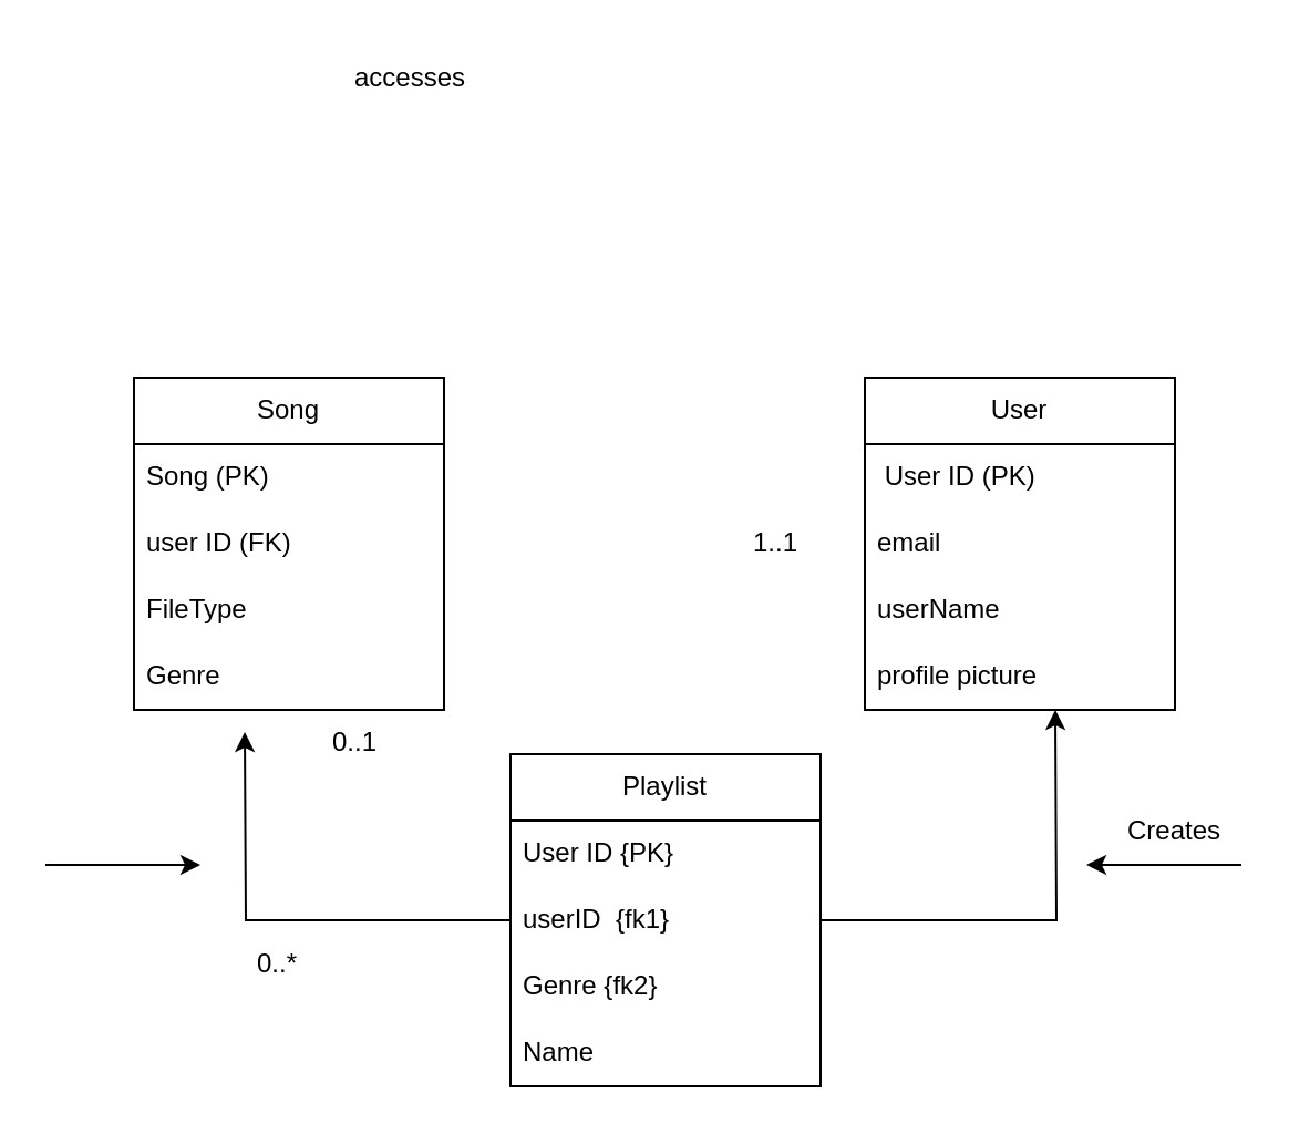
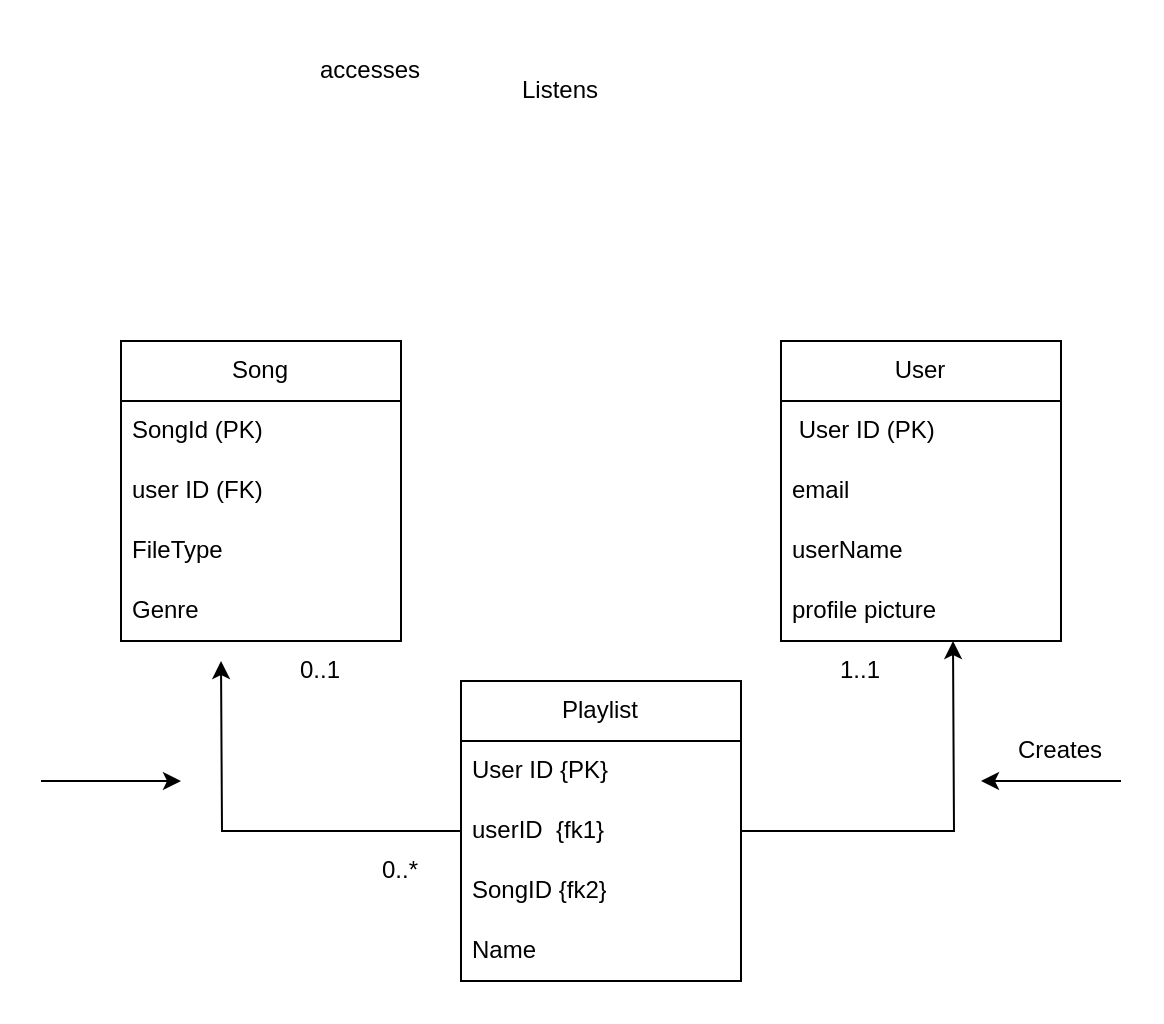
+ <mxCell id="17" value="Listens" style="text;html=1;align=center;verticalAlign=middle;whiteSpace=wrap;rounded=0;" vertex="1" parent="1"><mxGeometry x="250" y="30" width="60" height="30" as="geometry" /></mxCell>
- <mxCell id="8" value="Song (PK)" style="text;strokeColor=none;fillColor=none;align=left;verticalAlign=middle;spacingLeft=4;spacingRight=4;overflow=hidden;points=[[0,0.5],[1,0.5]];portConstraint=eastwest;rotatable=0;whiteSpace=wrap;html=1;" vertex="1" parent="7"><mxGeometry y="30" width="140" height="30" as="geometry" /></mxCell>
+ <mxCell id="8" value="SongId (PK)" style="text;strokeColor=none;fillColor=none;align=left;verticalAlign=middle;spacingLeft=4;spacingRight=4;overflow=hidden;points=[[0,0.5],[1,0.5]];portConstraint=eastwest;rotatable=0;whiteSpace=wrap;html=1;" vertex="1" parent="7"><mxGeometry y="30" width="140" height="30" as="geometry" /></mxCell>
- <mxCell id="25" value="1..1" style="text;html=1;align=center;verticalAlign=middle;whiteSpace=wrap;rounded=0;" vertex="1" parent="1"><mxGeometry x="320" y="230" width="60" height="30" as="geometry" /></mxCell>
+ <mxCell id="25" value="1..1" style="text;html=1;align=center;verticalAlign=middle;whiteSpace=wrap;rounded=0;" vertex="1" parent="1"><mxGeometry x="400" y="320" width="60" height="30" as="geometry" /></mxCell>
- <mxCell id="22" value="0..*" style="text;html=1;align=center;verticalAlign=middle;whiteSpace=wrap;rounded=0;" vertex="1" parent="1"><mxGeometry x="95" y="420" width="60" height="30" as="geometry" /></mxCell>
+ <mxCell id="22" value="0..*" style="text;html=1;align=center;verticalAlign=middle;whiteSpace=wrap;rounded=0;" vertex="1" parent="1"><mxGeometry x="170" y="420" width="60" height="30" as="geometry" /></mxCell>
- <mxCell id="15" value="Genre {fk2}" style="text;strokeColor=none;fillColor=none;align=left;verticalAlign=middle;spacingLeft=4;spacingRight=4;overflow=hidden;points=[[0,0.5],[1,0.5]];portConstraint=eastwest;rotatable=0;whiteSpace=wrap;html=1;" vertex="1" parent="12"><mxGeometry y="90" width="140" height="30" as="geometry" /></mxCell>
+ <mxCell id="15" value="SongID {fk2}" style="text;strokeColor=none;fillColor=none;align=left;verticalAlign=middle;spacingLeft=4;spacingRight=4;overflow=hidden;points=[[0,0.5],[1,0.5]];portConstraint=eastwest;rotatable=0;whiteSpace=wrap;html=1;" vertex="1" parent="12"><mxGeometry y="90" width="140" height="30" as="geometry" /></mxCell>
